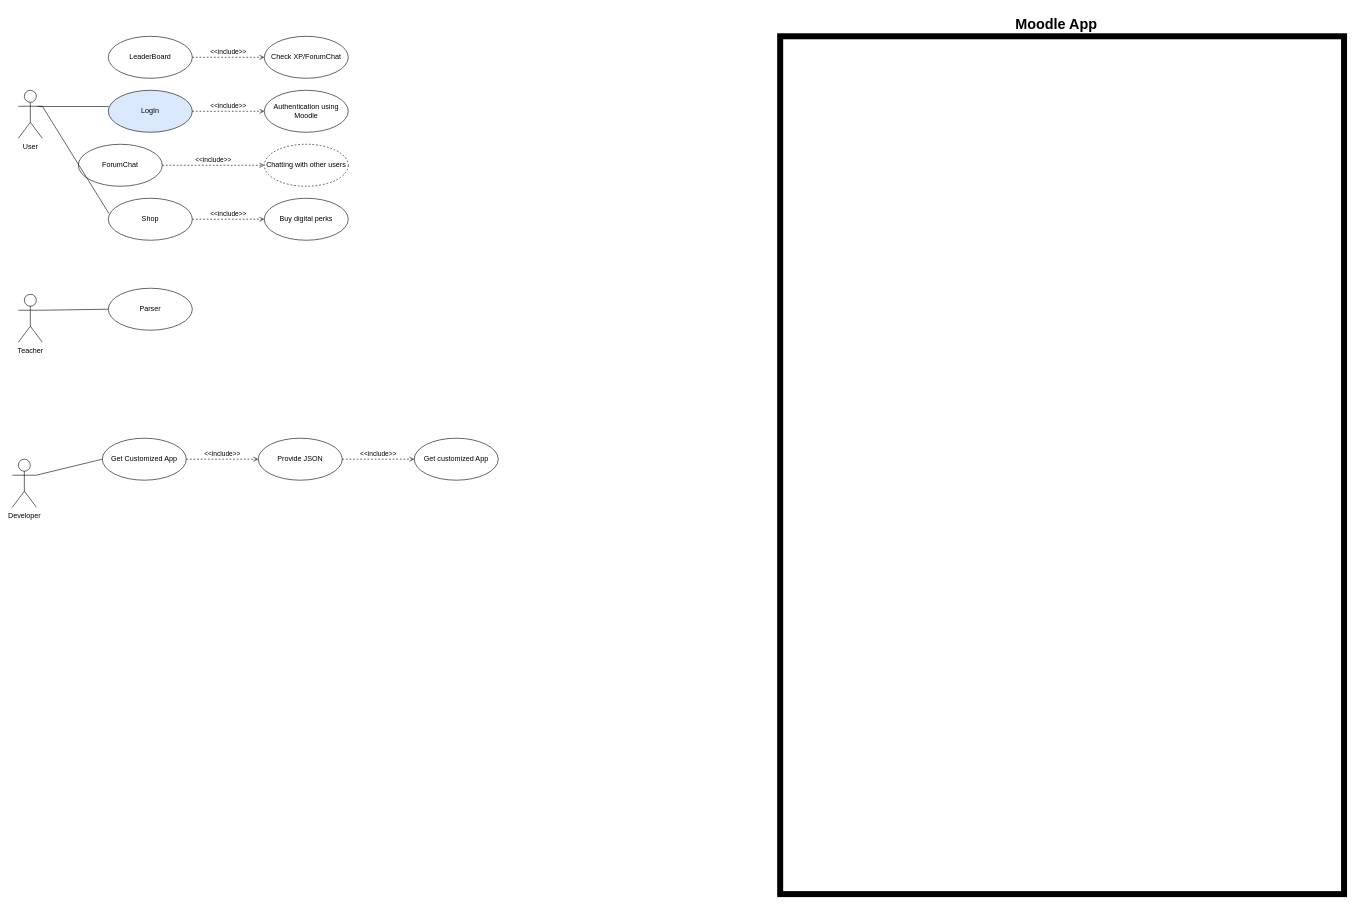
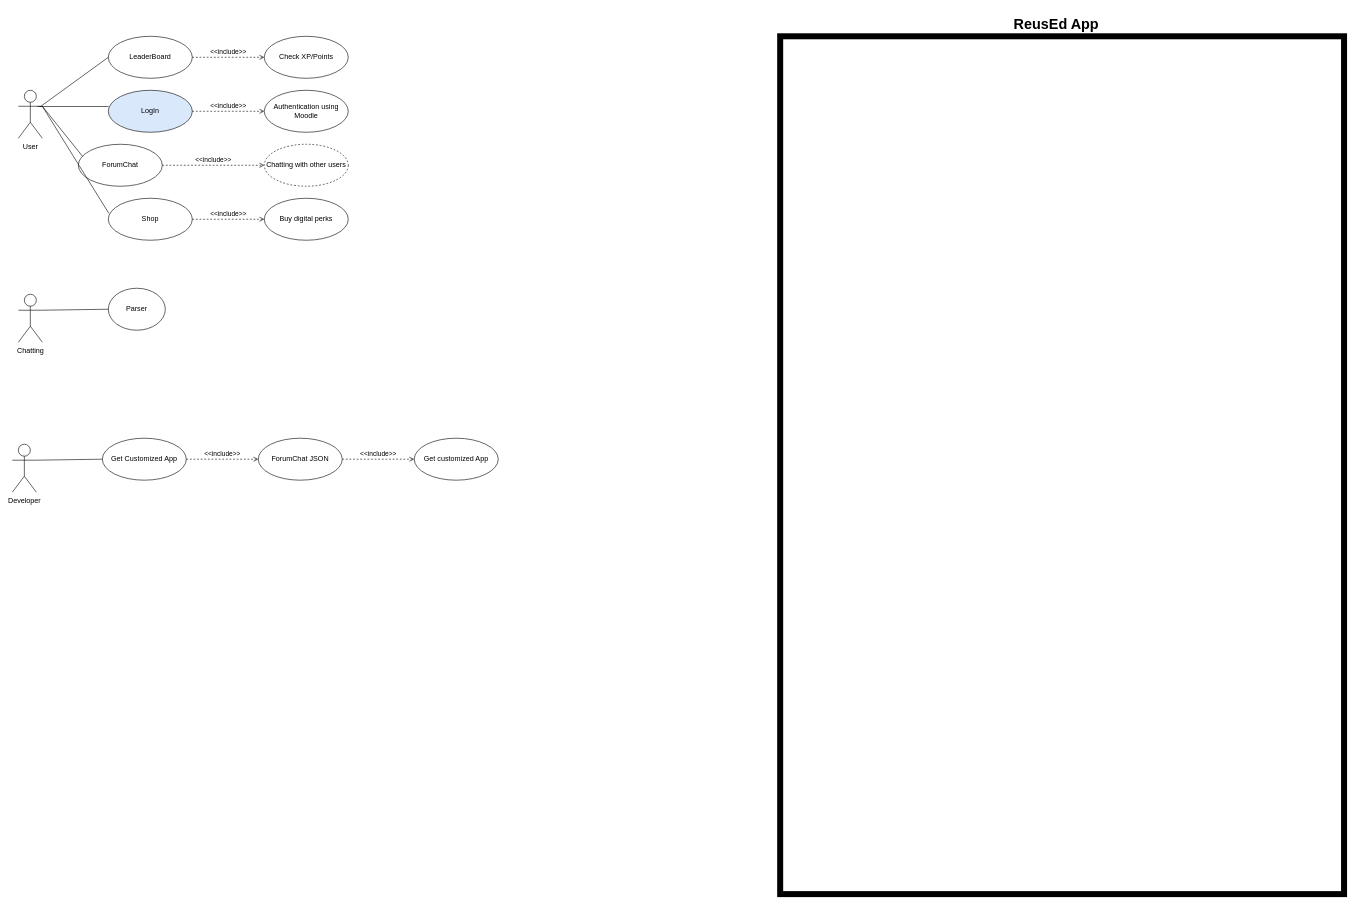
- <mxCell id="27" value="Moodle App" style="text;strokeColor=none;fillColor=none;html=1;fontSize=24;fontStyle=1;verticalAlign=middle;align=center;" vertex="1" parent="1"><mxGeometry x="1670" y="20" width="180" height="40" as="geometry" /></mxCell>
+ <mxCell id="27" value="ReusEd App" style="text;strokeColor=none;fillColor=none;html=1;fontSize=24;fontStyle=1;verticalAlign=middle;align=center;" vertex="1" parent="1"><mxGeometry x="1670" y="20" width="180" height="40" as="geometry" /></mxCell>
- <mxCell id="8" value="Check XP/ForumChat" style="ellipse;whiteSpace=wrap;html=1;" parent="1" vertex="1"><mxGeometry x="440" y="60" width="140" height="70" as="geometry" /></mxCell>
+ <mxCell id="8" value="Check XP/Points" style="ellipse;whiteSpace=wrap;html=1;" parent="1" vertex="1"><mxGeometry x="440" y="60" width="140" height="70" as="geometry" /></mxCell>
+ <mxCell id="13" value="" style="endArrow=none;html=1;rounded=0;strokeColor=default;entryX=0;entryY=0.5;entryDx=0;entryDy=0;exitX=0.907;exitY=0.345;exitDx=0;exitDy=0;exitPerimeter=0;" parent="1" source="2" target="3" edge="1"><mxGeometry width="50" height="50" relative="1" as="geometry"><mxPoint x="60" y="160" as="sourcePoint" /><mxPoint x="201.82" y="377.93" as="targetPoint" /></mxGeometry></mxCell>
+ <mxCell id="12" value="" style="endArrow=none;html=1;rounded=0;strokeColor=default;exitX=1;exitY=0.333;exitDx=0;exitDy=0;exitPerimeter=0;entryX=0.053;entryY=0.295;entryDx=0;entryDy=0;entryPerimeter=0;" parent="1" source="2" target="5" edge="1"><mxGeometry width="50" height="50" relative="1" as="geometry"><mxPoint x="58.18" y="69.997" as="sourcePoint" /><mxPoint x="180" y="271.26" as="targetPoint" /></mxGeometry></mxCell>
- <mxCell id="6" value="Parser&lt;br&gt;" style="ellipse;whiteSpace=wrap;html=1;" parent="1" vertex="1"><mxGeometry x="180" y="480" width="140" height="70" as="geometry" /></mxCell>
+ <mxCell id="6" value="Parser&lt;br&gt;" style="ellipse;whiteSpace=wrap;html=1;" parent="1" vertex="1"><mxGeometry x="180" y="480" width="95" height="70" as="geometry" /></mxCell>
- <mxCell id="9" value="Teacher" style="shape=umlActor;verticalLabelPosition=bottom;verticalAlign=top;html=1;" parent="1" vertex="1"><mxGeometry x="30" y="490" width="40" height="80" as="geometry" /></mxCell>
+ <mxCell id="9" value="Chatting" style="shape=umlActor;verticalLabelPosition=bottom;verticalAlign=top;html=1;" parent="1" vertex="1"><mxGeometry x="30" y="490" width="40" height="80" as="geometry" /></mxCell>
- <mxCell id="28" value="Provide JSON" style="ellipse;whiteSpace=wrap;html=1;" vertex="1" parent="1"><mxGeometry x="430" y="730" width="140" height="70" as="geometry" /></mxCell>
+ <mxCell id="28" value="ForumChat JSON" style="ellipse;whiteSpace=wrap;html=1;" vertex="1" parent="1"><mxGeometry x="430" y="730" width="140" height="70" as="geometry" /></mxCell>
- <mxCell id="22" value="Developer" style="shape=umlActor;verticalLabelPosition=bottom;verticalAlign=top;html=1;" vertex="1" parent="1"><mxGeometry x="20" y="765" width="40" height="80" as="geometry" /></mxCell>
+ <mxCell id="22" value="Developer" style="shape=umlActor;verticalLabelPosition=bottom;verticalAlign=top;html=1;" vertex="1" parent="1"><mxGeometry x="20" y="740" width="40" height="80" as="geometry" /></mxCell>
